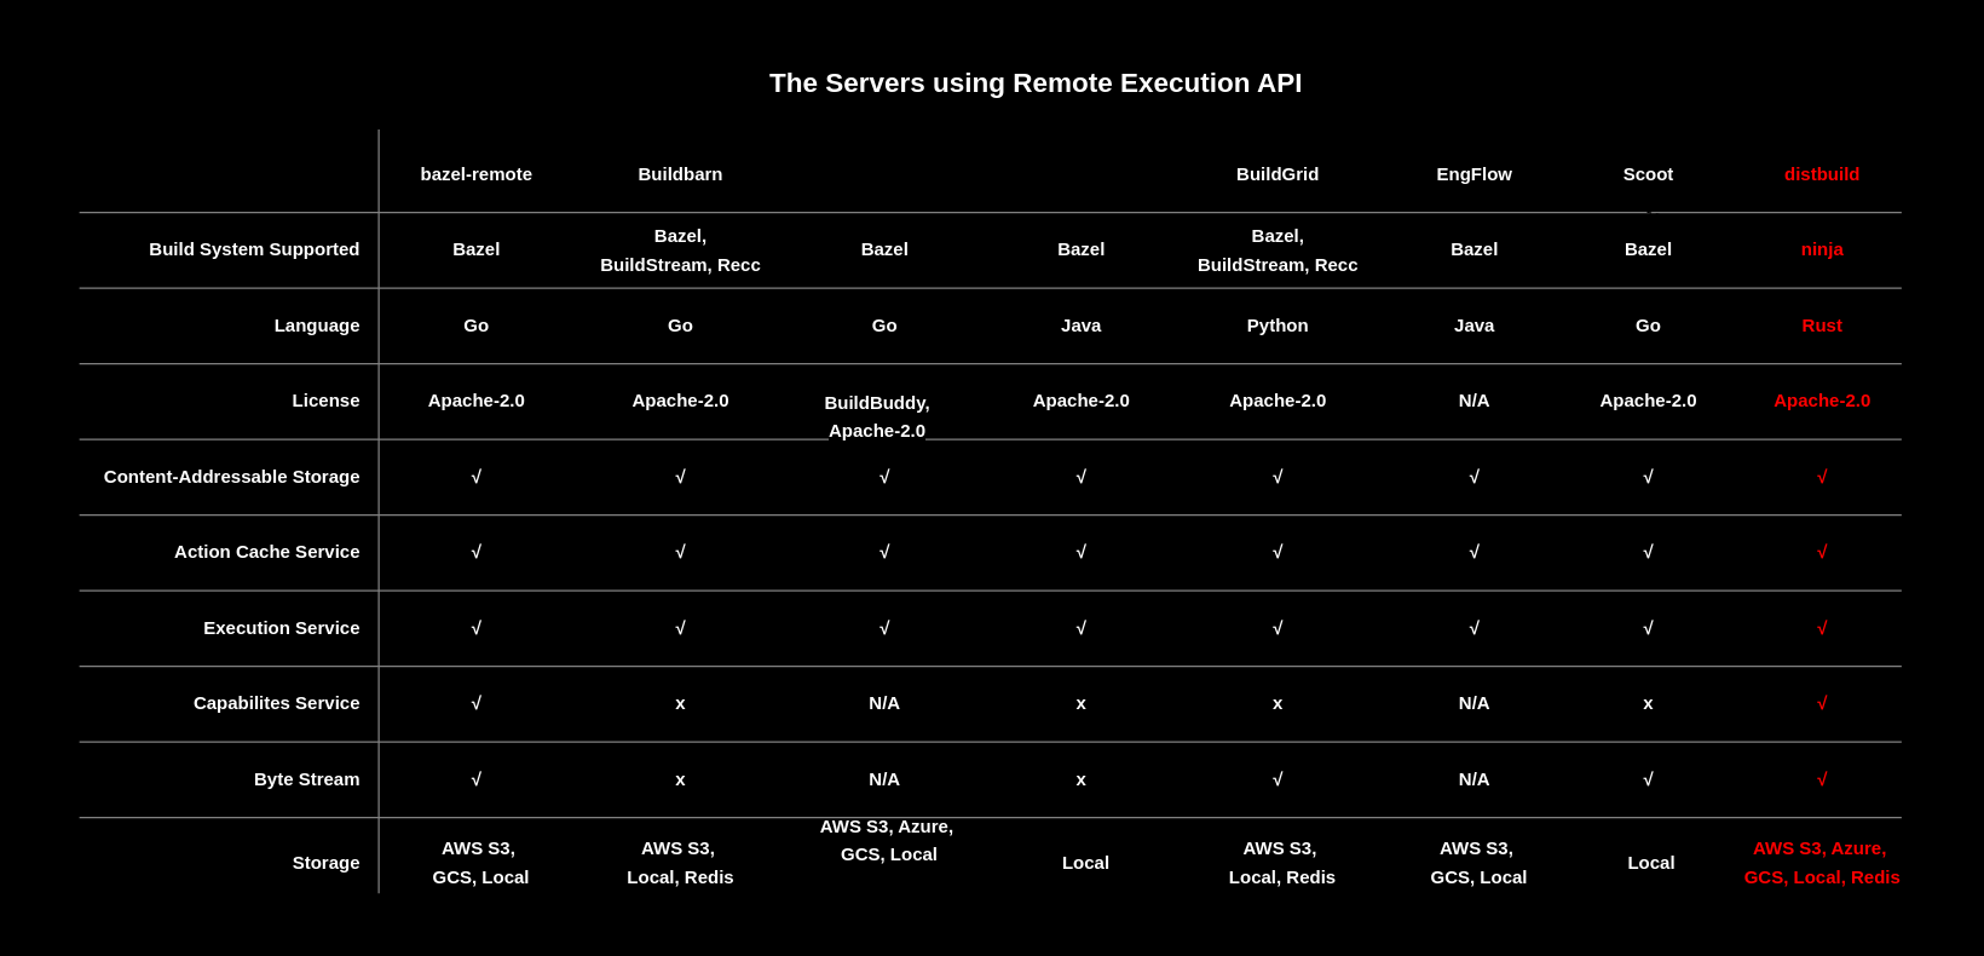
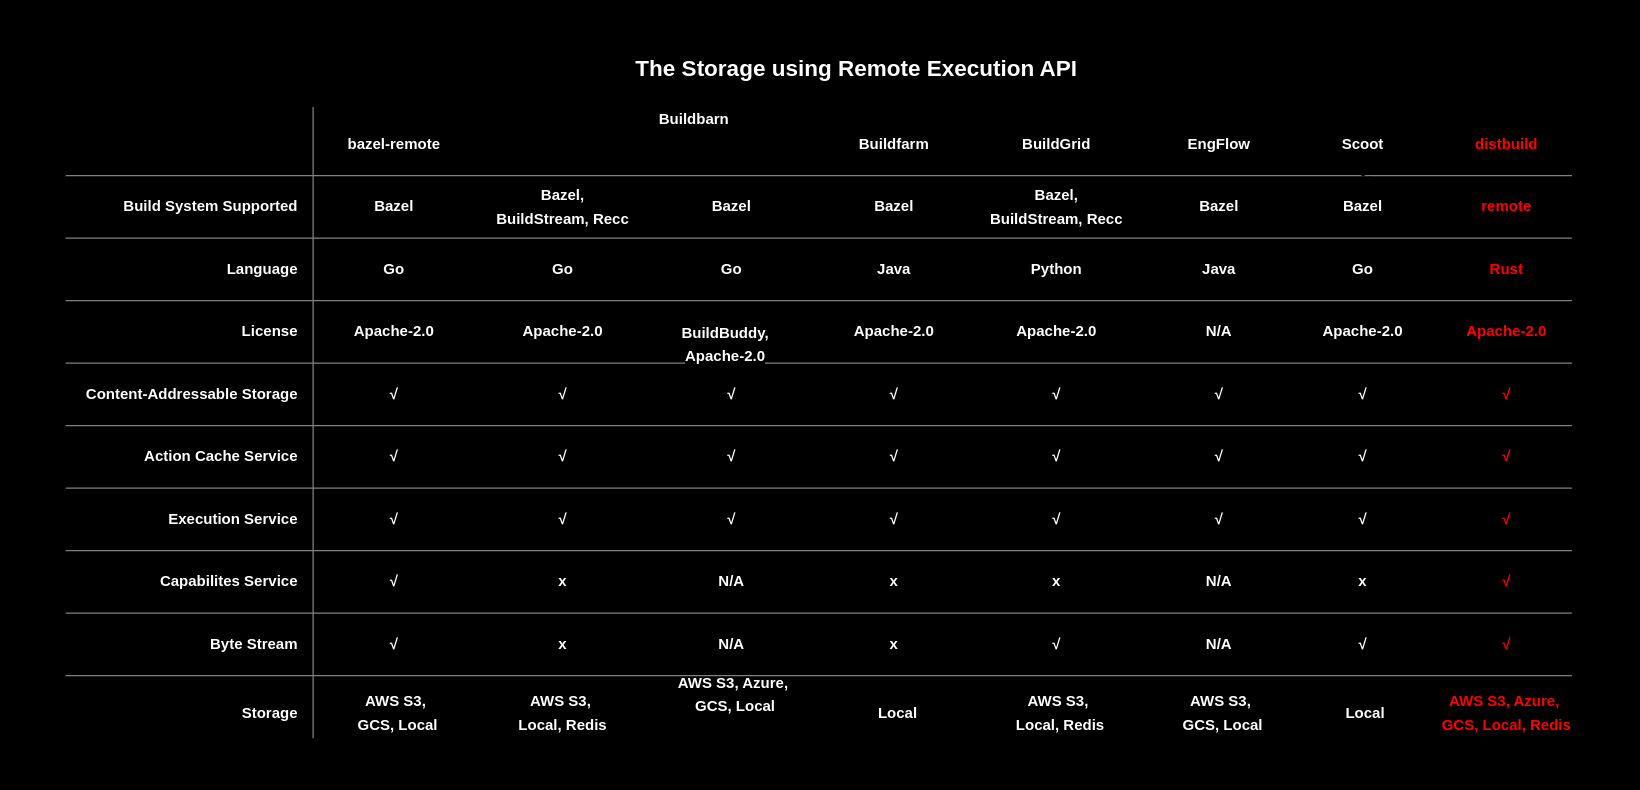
- <mxCell id="3" value="&lt;span style=&quot;color: rgb(255 , 255 , 255)&quot;&gt;&lt;b&gt;&lt;font style=&quot;font-size: 18px&quot;&gt;The Servers using Remote Execution API&lt;/font&gt;&lt;br&gt;&lt;/b&gt;&lt;/span&gt;" style="text;html=1;strokeColor=none;fillColor=none;align=center;verticalAlign=middle;whiteSpace=wrap;rounded=0;" parent="1" vertex="1"><mxGeometry x="505" y="40" width="360" height="30" as="geometry" /></mxCell>
+ <mxCell id="3" value="&lt;span style=&quot;color: rgb(255 , 255 , 255)&quot;&gt;&lt;b&gt;&lt;font style=&quot;font-size: 18px&quot;&gt;The Storage using Remote Execution API&lt;/font&gt;&lt;br&gt;&lt;/b&gt;&lt;/span&gt;" style="text;html=1;strokeColor=none;fillColor=none;align=center;verticalAlign=middle;whiteSpace=wrap;rounded=0;" parent="1" vertex="1"><mxGeometry x="505" y="40" width="360" height="30" as="geometry" /></mxCell>
- <mxCell id="5" value="&lt;span style=&quot;color: rgb(255 , 255 , 255)&quot;&gt;&lt;b&gt;&lt;font style=&quot;font-size: 12px&quot;&gt;Buildbarn&lt;/font&gt;&lt;br&gt;&lt;/b&gt;&lt;/span&gt;" style="text;html=1;strokeColor=none;fillColor=none;align=center;verticalAlign=middle;whiteSpace=wrap;rounded=0;" parent="1" vertex="1"><mxGeometry x="395" y="100" width="110" height="30" as="geometry" /></mxCell>
+ <mxCell id="5" value="&lt;span style=&quot;color: rgb(255 , 255 , 255)&quot;&gt;&lt;b&gt;&lt;font style=&quot;font-size: 12px&quot;&gt;Buildbarn&lt;/font&gt;&lt;br&gt;&lt;/b&gt;&lt;/span&gt;" style="text;html=1;strokeColor=none;fillColor=none;align=center;verticalAlign=middle;whiteSpace=wrap;rounded=0;" parent="1" vertex="1"><mxGeometry x="500" y="80" width="110" height="30" as="geometry" /></mxCell>
+ <mxCell id="6" value="&lt;span style=&quot;color: rgb(255 , 255 , 255)&quot;&gt;&lt;b&gt;&lt;font style=&quot;font-size: 12px&quot;&gt;Buildfarm&lt;/font&gt;&lt;br&gt;&lt;/b&gt;&lt;/span&gt;" style="text;html=1;strokeColor=none;fillColor=none;align=center;verticalAlign=middle;whiteSpace=wrap;rounded=0;" parent="1" vertex="1"><mxGeometry x="660" y="100" width="110" height="30" as="geometry" /></mxCell>
- <mxCell id="21" value="&lt;div style=&quot;line-height: 19px&quot;&gt;&lt;font color=&quot;#ff0000&quot; style=&quot;font-size: 12px&quot;&gt;&lt;span style=&quot;background-color: rgb(0 , 0 , 0)&quot;&gt;&lt;b&gt;ninja&lt;/b&gt;&lt;/span&gt;&lt;/font&gt;&lt;/div&gt;" style="text;html=1;strokeColor=none;fillColor=none;align=center;verticalAlign=middle;whiteSpace=wrap;rounded=0;" parent="1" vertex="1"><mxGeometry x="1150" y="150" width="110" height="30" as="geometry" /></mxCell>
+ <mxCell id="21" value="&lt;div style=&quot;line-height: 19px&quot;&gt;&lt;font color=&quot;#ff0000&quot; style=&quot;font-size: 12px&quot;&gt;&lt;span style=&quot;background-color: rgb(0 , 0 , 0)&quot;&gt;&lt;b&gt;remote&lt;/b&gt;&lt;/span&gt;&lt;/font&gt;&lt;/div&gt;" style="text;html=1;strokeColor=none;fillColor=none;align=center;verticalAlign=middle;whiteSpace=wrap;rounded=0;" parent="1" vertex="1"><mxGeometry x="1150" y="150" width="110" height="30" as="geometry" /></mxCell>
